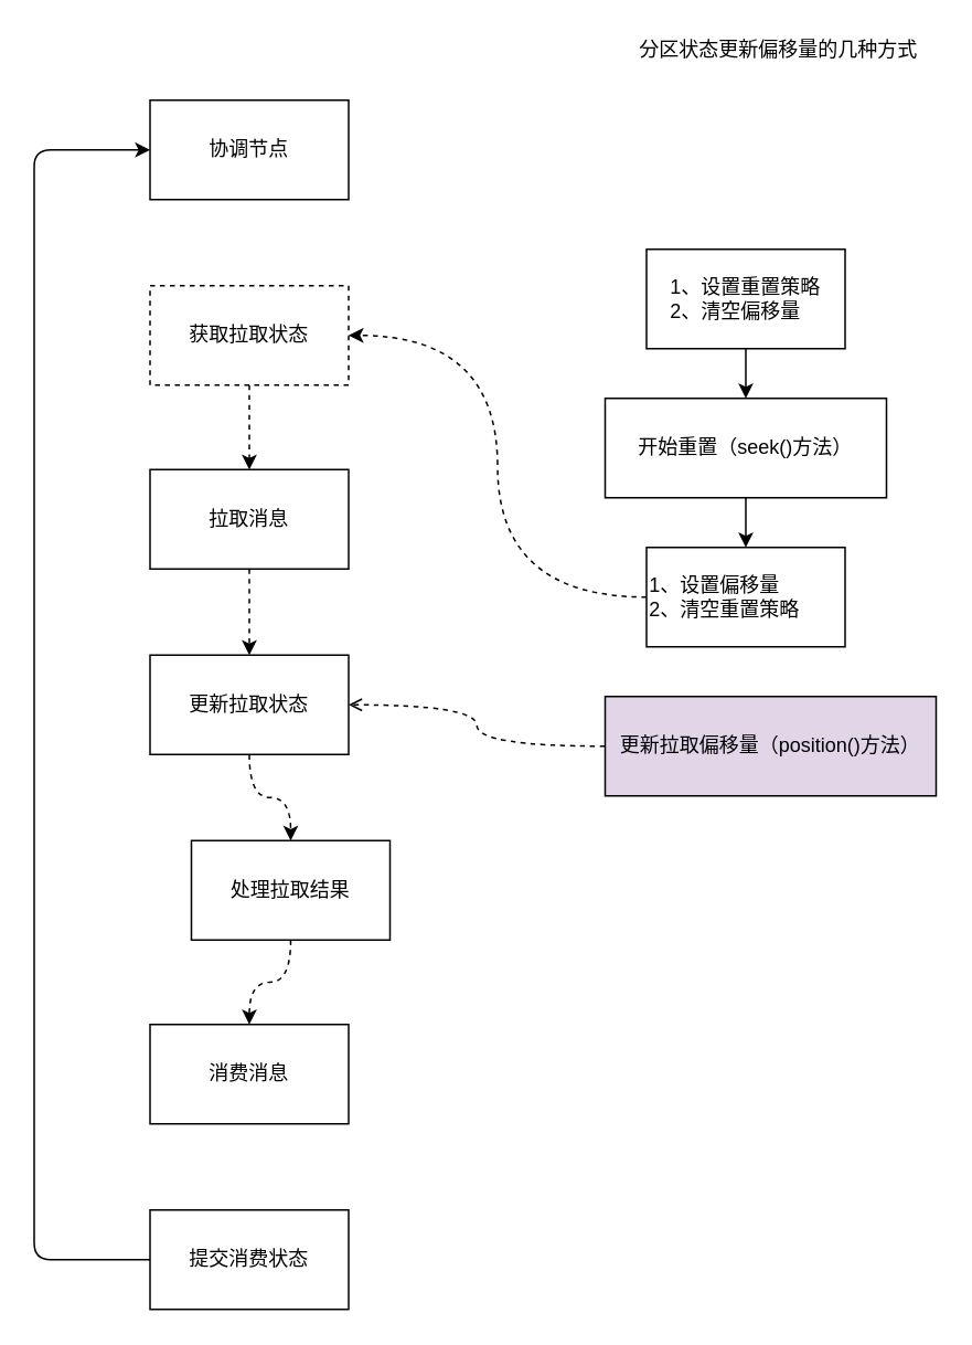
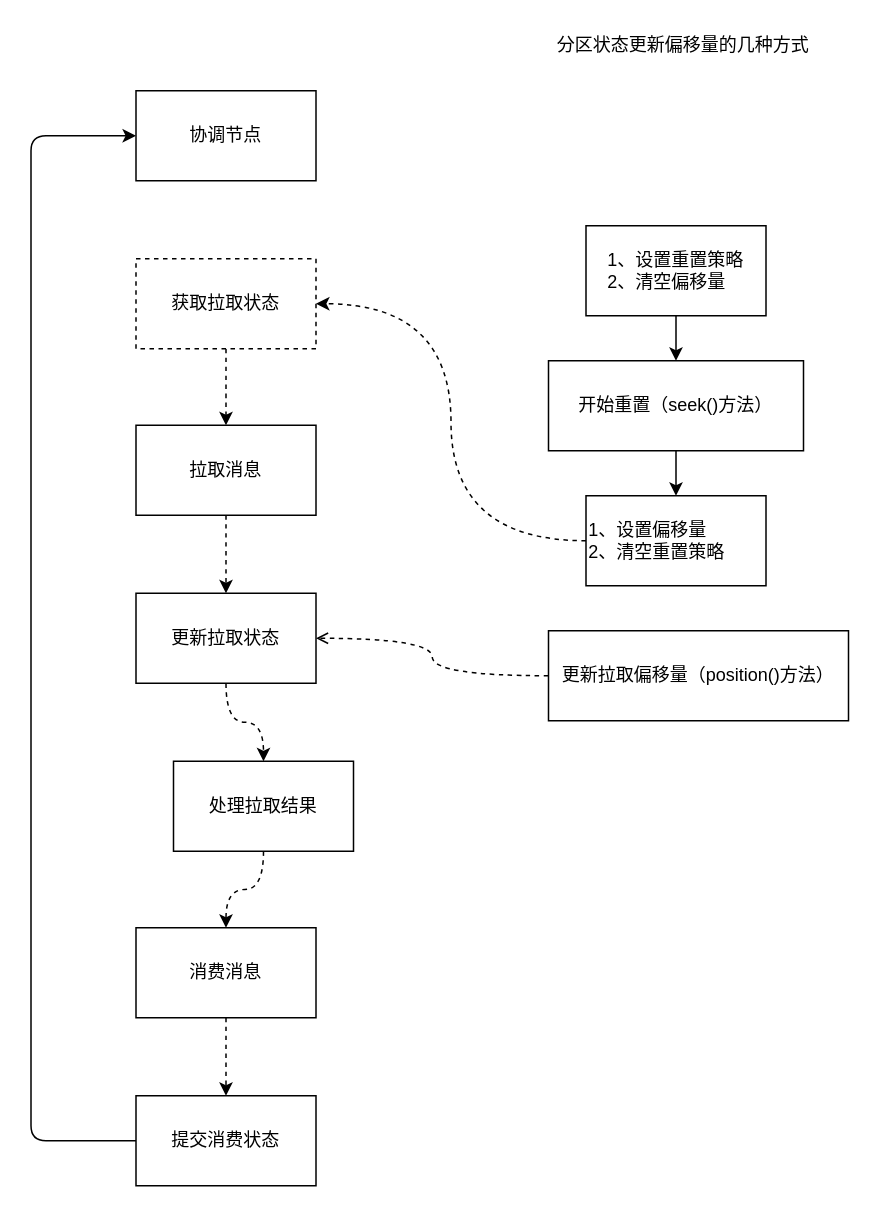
- <mxCell id="5" value="分区状态更新偏移量的几种方式" style="text;html=1;strokeColor=none;fillColor=none;align=center;verticalAlign=middle;whiteSpace=wrap;rounded=0;" parent="1" vertex="1"><mxGeometry x="375" y="20" width="190" height="20" as="geometry" /></mxCell>
+ <mxCell id="5" value="分区状态更新偏移量的几种方式" style="text;html=1;strokeColor=none;fillColor=none;align=center;verticalAlign=middle;whiteSpace=wrap;rounded=0;" parent="1" vertex="1"><mxGeometry x="360" y="20" width="190" height="20" as="geometry" /></mxCell>
- <mxCell id="21" value="更新拉取偏移量（position()方法）" style="rounded=0;whiteSpace=wrap;html=1;fillColor=#e1d5e7;" parent="1" vertex="1"><mxGeometry x="365" y="420" width="200" height="60" as="geometry" /></mxCell>
+ <mxCell id="21" value="更新拉取偏移量（position()方法）" style="rounded=0;whiteSpace=wrap;html=1;" parent="1" vertex="1"><mxGeometry x="365" y="420" width="200" height="60" as="geometry" /></mxCell>
+ <mxCell id="18" value="" style="edgeStyle=orthogonalEdgeStyle;curved=1;rounded=0;orthogonalLoop=1;jettySize=auto;html=1;dashed=1;entryX=0.5;entryY=0;entryDx=0;entryDy=0;" parent="1" source="19" target="20" edge="1"><mxGeometry relative="1" as="geometry"><mxPoint x="150" y="780" as="targetPoint" /></mxGeometry></mxCell>
